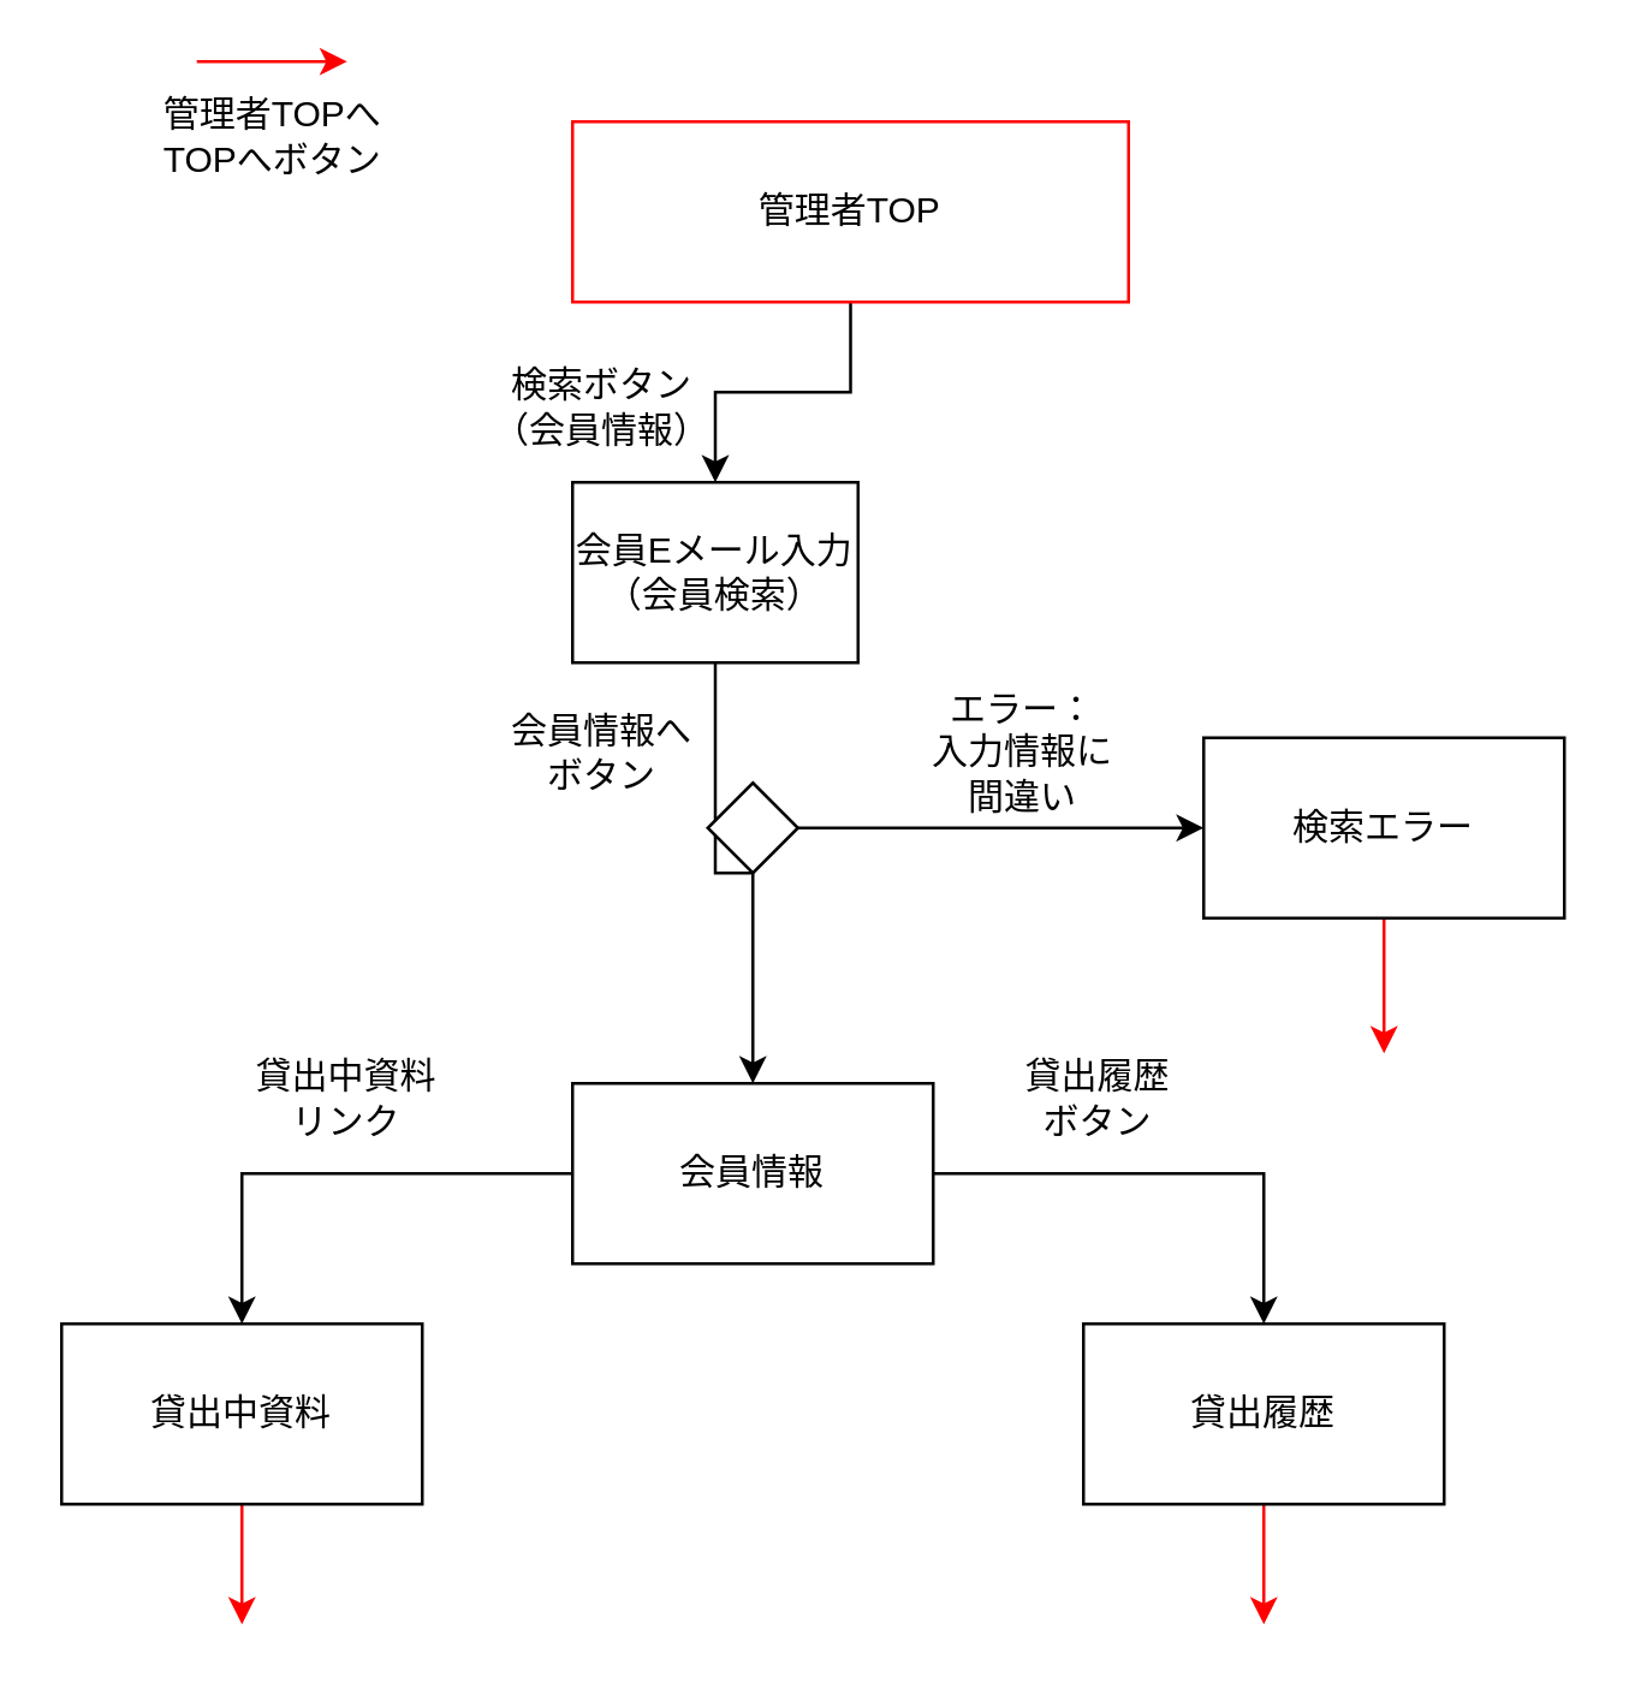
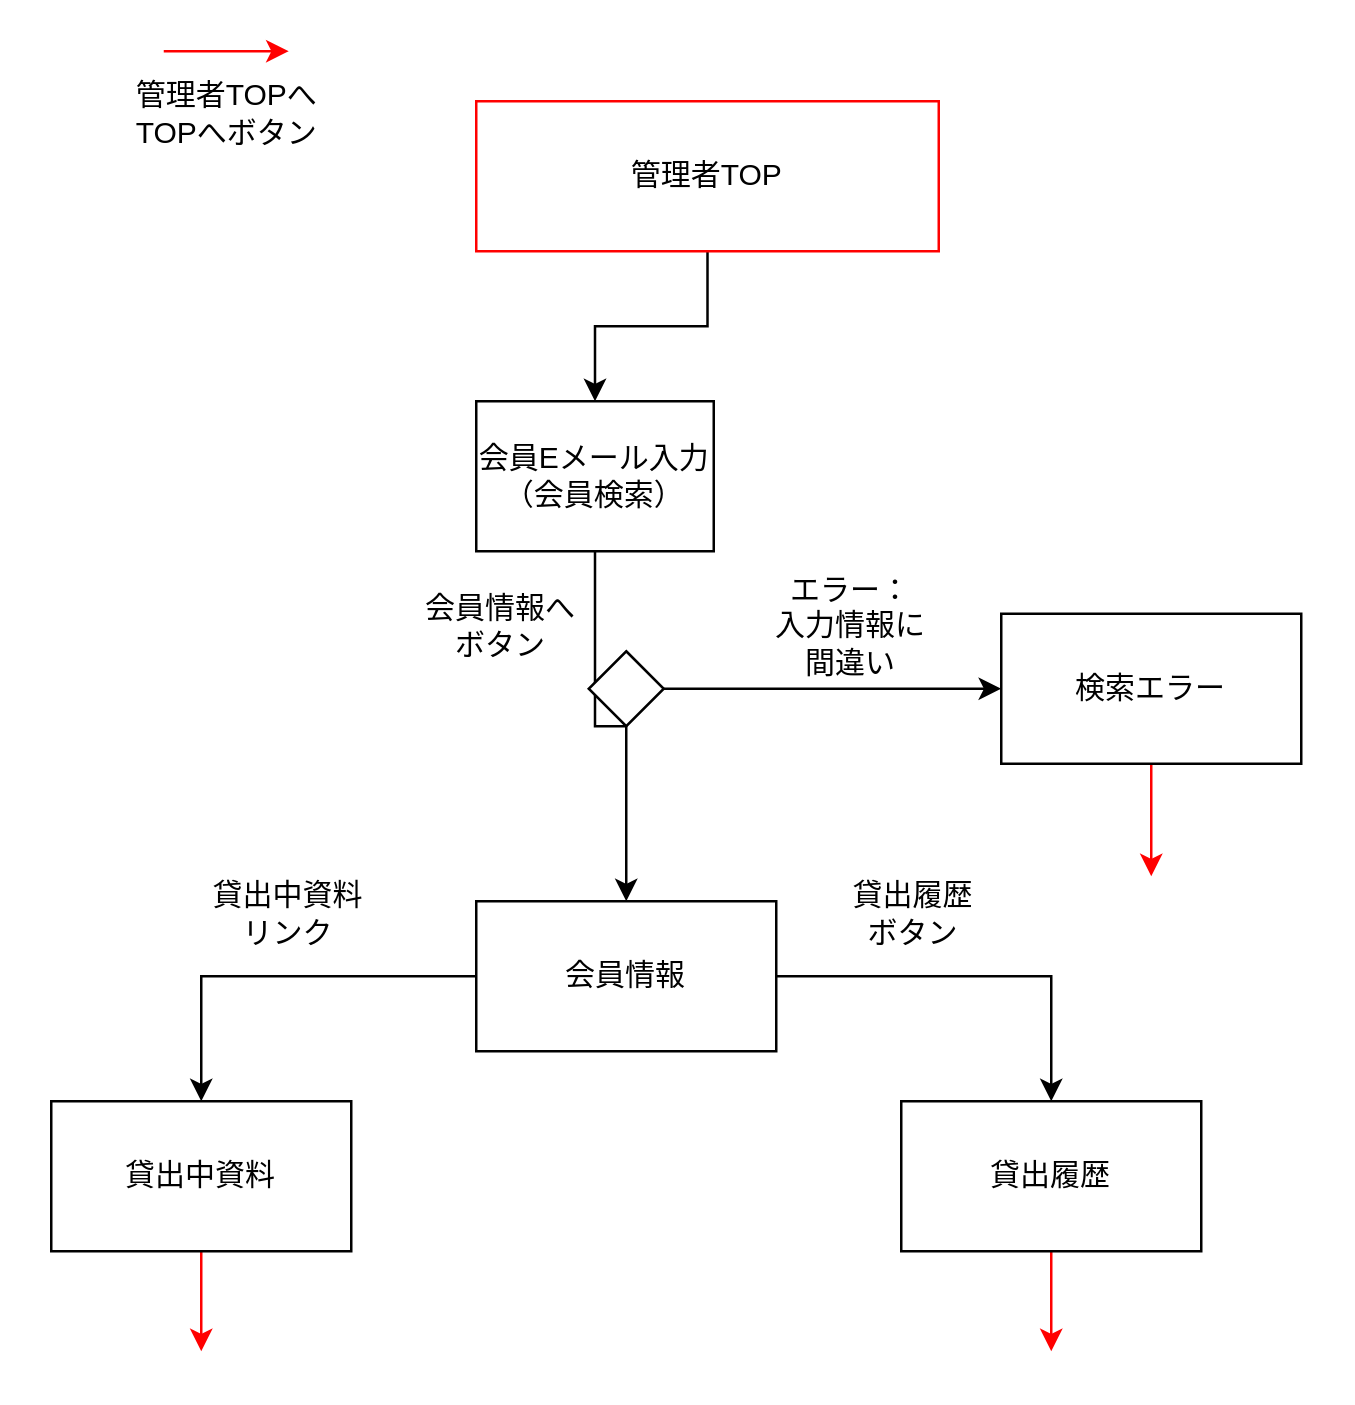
- <mxCell id="8" value="検索ボタン&lt;br&gt;（会員情報）" style="text;html=1;strokeColor=none;fillColor=none;align=center;verticalAlign=middle;whiteSpace=wrap;rounded=0;" parent="1" vertex="1"><mxGeometry x="160" y="120" width="80" height="30" as="geometry" /></mxCell>
